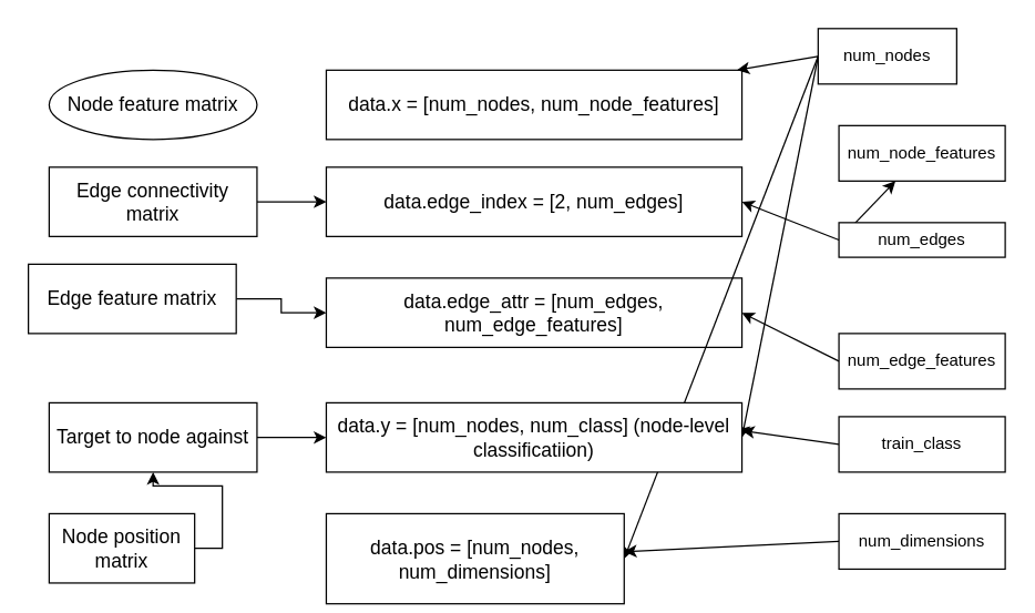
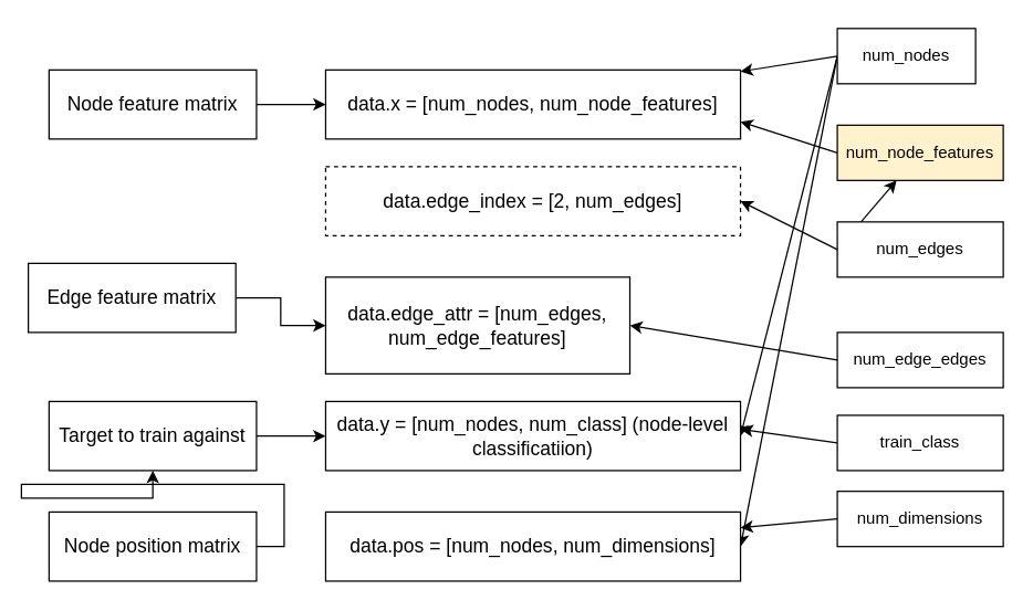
- <mxCell id="14" value="num_nodes" style="whiteSpace=wrap;html=1;" parent="1" vertex="1"><mxGeometry x="590" y="20" width="100" height="40" as="geometry" /></mxCell>
+ <mxCell id="14" value="num_nodes" style="whiteSpace=wrap;html=1;" parent="1" vertex="1"><mxGeometry x="605" y="20" width="100" height="40" as="geometry" /></mxCell>
- <mxCell id="3" value="Node feature matrix" style="ellipse;whiteSpace=wrap;html=1;fontSize=14;" parent="1" vertex="1"><mxGeometry x="35" y="50" width="150" height="50" as="geometry" /></mxCell>
+ <mxCell id="3" value="Node feature matrix" style="whiteSpace=wrap;html=1;fontSize=14;" parent="1" vertex="1"><mxGeometry x="35" y="50" width="150" height="50" as="geometry" /></mxCell>
+ <mxCell id="2" style="edgeStyle=orthogonalEdgeStyle;rounded=0;orthogonalLoop=1;jettySize=auto;html=1;exitX=1;exitY=0.5;exitDx=0;exitDy=0;entryX=0;entryY=0.5;entryDx=0;entryDy=0;" parent="1" source="3" target="4" edge="1"><mxGeometry relative="1" as="geometry" /></mxCell>
+ <mxCell id="15" style="rounded=0;orthogonalLoop=1;jettySize=auto;html=1;exitX=0;exitY=0.5;exitDx=0;exitDy=0;entryX=1;entryY=0.75;entryDx=0;entryDy=0;" parent="1" source="16" target="4" edge="1"><mxGeometry relative="1" as="geometry" /></mxCell>
- <mxCell id="16" value="num_node_features" style="whiteSpace=wrap;html=1;" parent="1" vertex="1"><mxGeometry x="605" y="90" width="120" height="40" as="geometry" /></mxCell>
+ <mxCell id="16" value="num_node_features" style="whiteSpace=wrap;html=1;fillColor=#fff2cc;" parent="1" vertex="1"><mxGeometry x="605" y="90" width="120" height="40" as="geometry" /></mxCell>
- <mxCell id="6" value="Edge connectivity matrix" style="whiteSpace=wrap;html=1;fontSize=14;" parent="1" vertex="1"><mxGeometry x="35" y="120" width="150" height="50" as="geometry" /></mxCell>
- <mxCell id="5" style="edgeStyle=orthogonalEdgeStyle;rounded=0;orthogonalLoop=1;jettySize=auto;html=1;exitX=1;exitY=0.5;exitDx=0;exitDy=0;entryX=0;entryY=0.5;entryDx=0;entryDy=0;" parent="1" source="6" target="7" edge="1"><mxGeometry relative="1" as="geometry" /></mxCell>
- <mxCell id="7" value="data.edge_index = [2, num_edges]" style="whiteSpace=wrap;html=1;fontSize=14;" parent="1" vertex="1"><mxGeometry x="235" y="120" width="300" height="50" as="geometry" /></mxCell>
+ <mxCell id="7" value="data.edge_index = [2, num_edges]" style="whiteSpace=wrap;html=1;fontSize=14;dashed=1;" parent="1" vertex="1"><mxGeometry x="235" y="120" width="300" height="50" as="geometry" /></mxCell>
- <mxCell id="21" value="num_edges" style="whiteSpace=wrap;html=1;" parent="1" vertex="1"><mxGeometry x="605" y="160" width="120" height="25" as="geometry" /></mxCell>
+ <mxCell id="21" value="num_edges" style="whiteSpace=wrap;html=1;" parent="1" vertex="1"><mxGeometry x="605" y="160" width="120" height="40" as="geometry" /></mxCell>
- <mxCell id="10" value="data.edge_attr = [num_edges, num_edge_features]" style="whiteSpace=wrap;html=1;fontSize=14;" parent="1" vertex="1"><mxGeometry x="235" y="200" width="300" height="50" as="geometry" /></mxCell>
+ <mxCell id="10" value="data.edge_attr = [num_edges, num_edge_features]" style="whiteSpace=wrap;html=1;fontSize=14;" parent="1" vertex="1"><mxGeometry x="235" y="200" width="220" height="70" as="geometry" /></mxCell>
- <mxCell id="18" value="num_edge_features" style="whiteSpace=wrap;html=1;" parent="1" vertex="1"><mxGeometry x="605" y="240" width="120" height="40" as="geometry" /></mxCell>
+ <mxCell id="18" value="num_edge_edges" style="whiteSpace=wrap;html=1;" parent="1" vertex="1"><mxGeometry x="605" y="240" width="120" height="40" as="geometry" /></mxCell>
- <mxCell id="24" value="Target to node against" style="whiteSpace=wrap;html=1;fontSize=14;" parent="1" vertex="1"><mxGeometry x="35" y="290" width="150" height="50" as="geometry" /></mxCell>
+ <mxCell id="24" value="Target to train against" style="whiteSpace=wrap;html=1;fontSize=14;" parent="1" vertex="1"><mxGeometry x="35" y="290" width="150" height="50" as="geometry" /></mxCell>
- <mxCell id="31" value="num_dimensions" style="whiteSpace=wrap;html=1;" parent="1" vertex="1"><mxGeometry x="605" y="370" width="120" height="40" as="geometry" /></mxCell>
+ <mxCell id="31" value="num_dimensions" style="whiteSpace=wrap;html=1;" parent="1" vertex="1"><mxGeometry x="605" y="355" width="120" height="40" as="geometry" /></mxCell>
- <mxCell id="26" value="Node position matrix" style="whiteSpace=wrap;html=1;fontSize=14;" parent="1" vertex="1"><mxGeometry x="35" y="370" width="105" height="50" as="geometry" /></mxCell>
+ <mxCell id="26" value="Node position matrix" style="whiteSpace=wrap;html=1;fontSize=14;" parent="1" vertex="1"><mxGeometry x="35" y="370" width="150" height="50" as="geometry" /></mxCell>
- <mxCell id="27" value="data.pos = [num_nodes, num_dimensions]" style="whiteSpace=wrap;html=1;fontSize=14;" parent="1" vertex="1"><mxGeometry x="235" y="370" width="215" height="65" as="geometry" /></mxCell>
+ <mxCell id="27" value="data.pos = [num_nodes, num_dimensions]" style="whiteSpace=wrap;html=1;fontSize=14;" parent="1" vertex="1"><mxGeometry x="235" y="370" width="300" height="50" as="geometry" /></mxCell>
